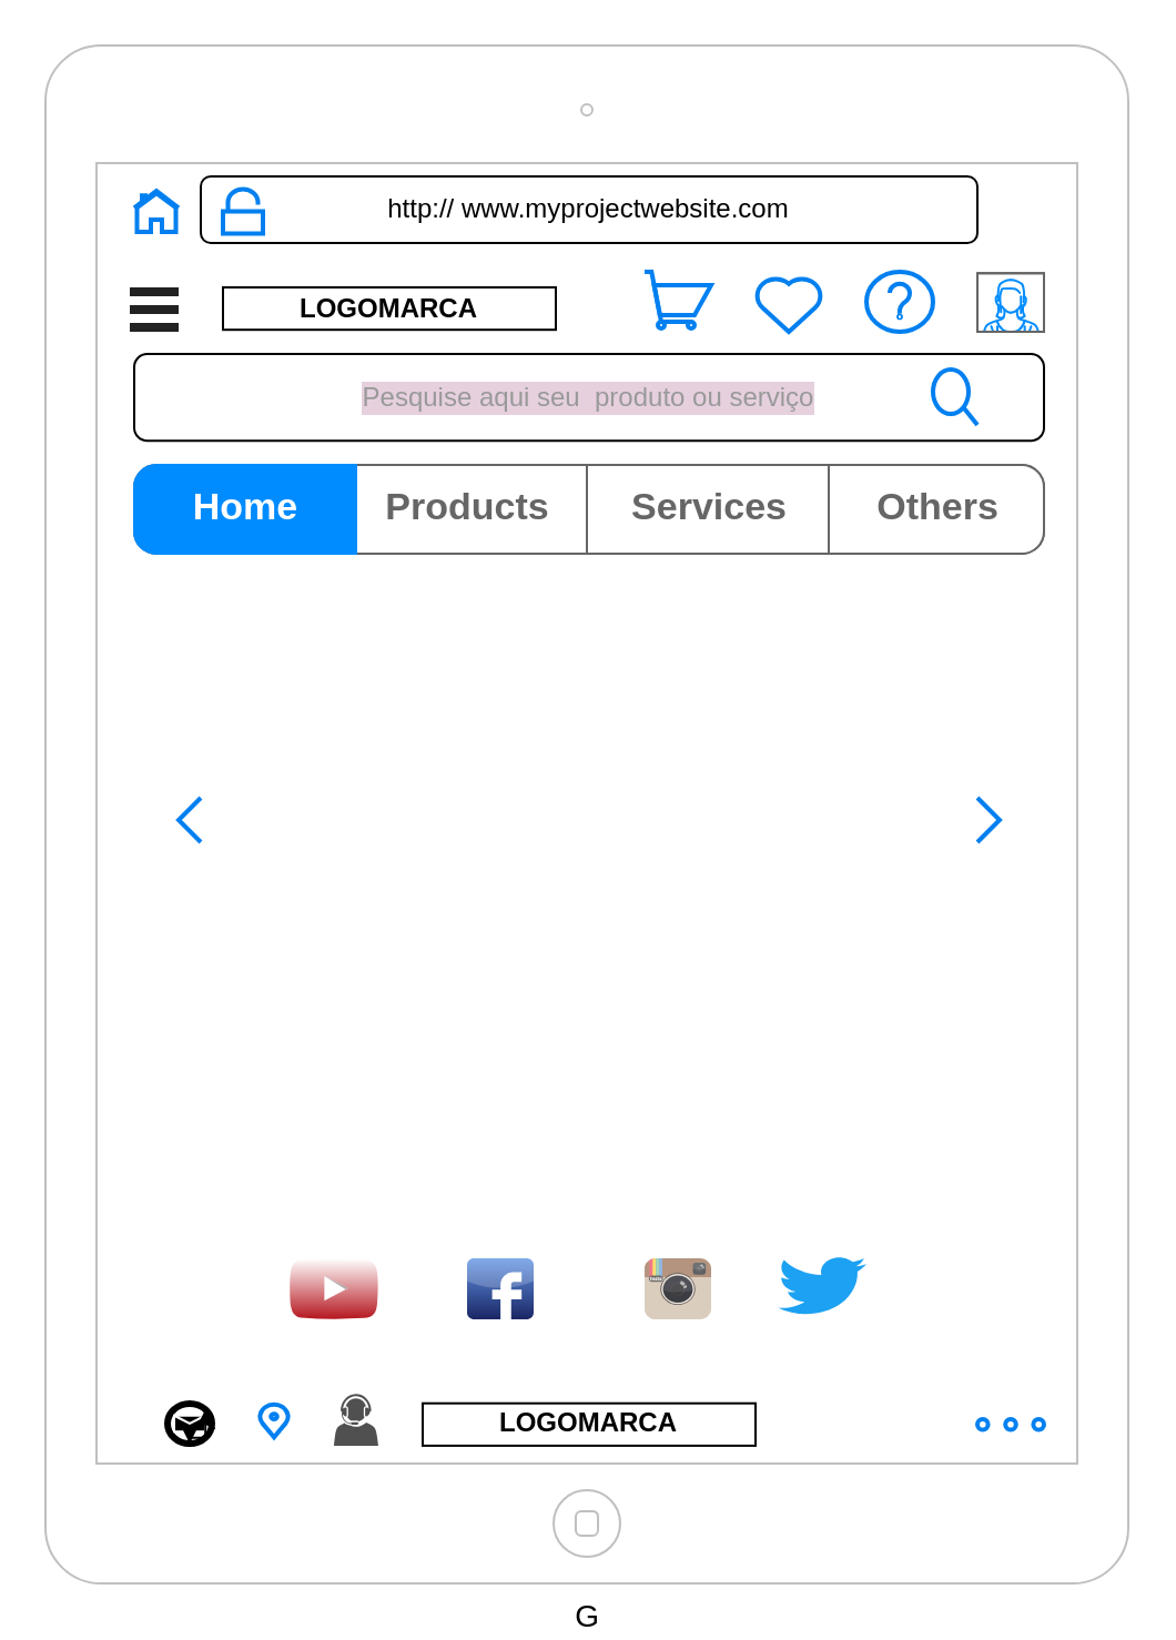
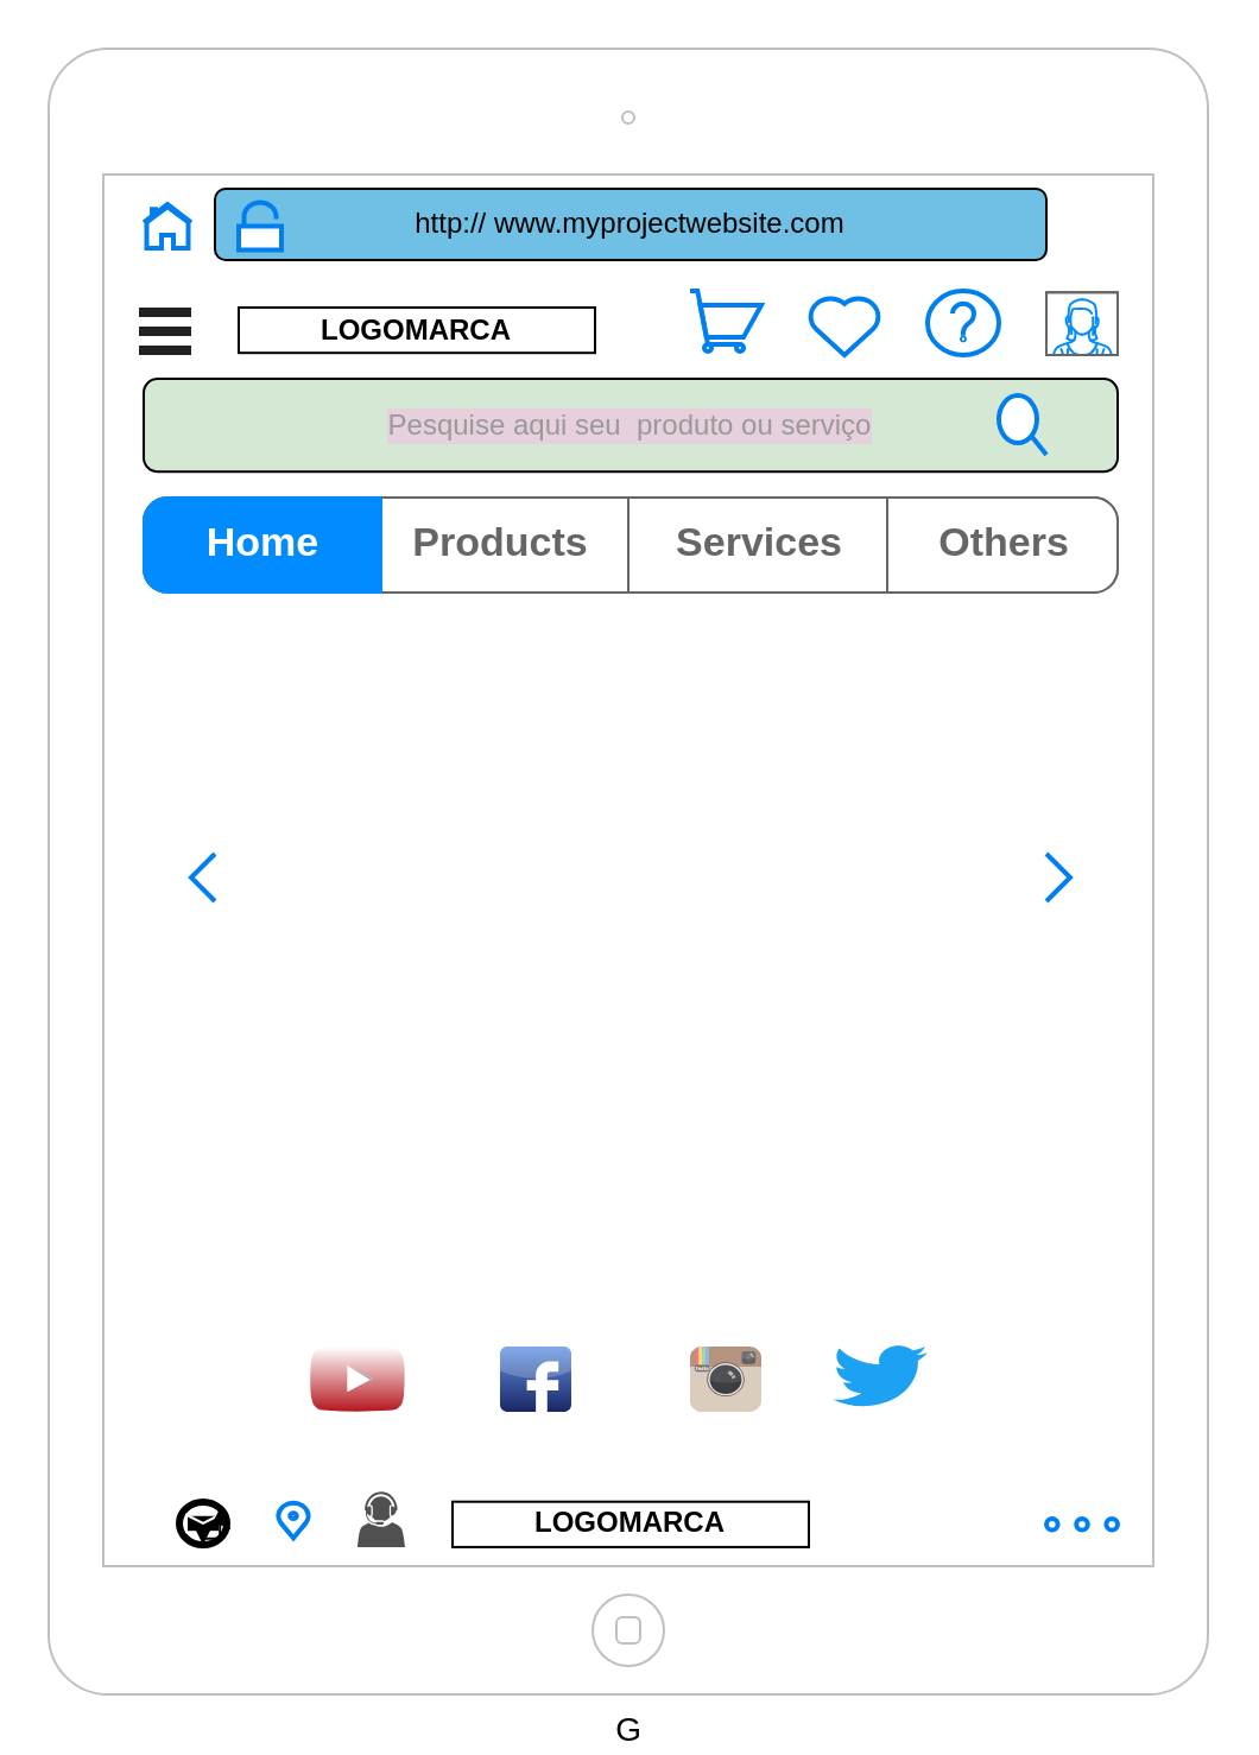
- <mxCell id="5" value="http:// www.myprojectwebsite.com" style="rounded=1;whiteSpace=wrap;html=1;" vertex="1" parent="1"><mxGeometry x="90" y="79" width="350" height="30" as="geometry" /></mxCell>
+ <mxCell id="5" value="http:// www.myprojectwebsite.com" style="rounded=1;whiteSpace=wrap;html=1;fillColor=#6fc0e4;" vertex="1" parent="1"><mxGeometry x="90" y="79" width="350" height="30" as="geometry" /></mxCell>
- <mxCell id="17" value="&lt;font color=&quot;#999999&quot;&gt;Pesquise aqui seu&amp;nbsp; produto ou serviço&lt;/font&gt;" style="rounded=1;whiteSpace=wrap;html=1;labelBackgroundColor=#E6D0DE;fontColor=#FF0000;" vertex="1" parent="1"><mxGeometry x="60" y="159" width="410" height="39.1" as="geometry" /></mxCell>
+ <mxCell id="17" value="&lt;font color=&quot;#999999&quot;&gt;Pesquise aqui seu&amp;nbsp; produto ou serviço&lt;/font&gt;" style="rounded=1;whiteSpace=wrap;html=1;labelBackgroundColor=#E6D0DE;fontColor=#FF0000;fillColor=#d5e8d4;" vertex="1" parent="1"><mxGeometry x="60" y="159" width="410" height="39.1" as="geometry" /></mxCell>
